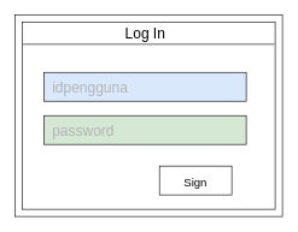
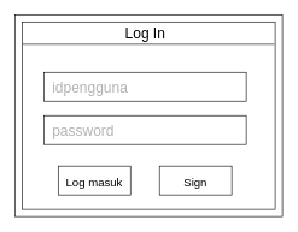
- <mxCell id="6" value="&lt;font color=&quot;#b3b3b3&quot;&gt;idpengguna&lt;/font&gt;" style="rounded=0;whiteSpace=wrap;html=1;fontSize=20;align=left;spacingLeft=10;fillColor=#dae8fc;" vertex="1" parent="1"><mxGeometry x="60" y="100" width="280" height="40" as="geometry" /></mxCell>
+ <mxCell id="6" value="&lt;font color=&quot;#b3b3b3&quot;&gt;idpengguna&lt;/font&gt;" style="rounded=0;whiteSpace=wrap;html=1;fontSize=20;align=left;spacingLeft=10;" vertex="1" parent="1"><mxGeometry x="60" y="100" width="280" height="40" as="geometry" /></mxCell>
- <mxCell id="7" value="&lt;font color=&quot;#b3b3b3&quot;&gt;password&lt;/font&gt;" style="rounded=0;whiteSpace=wrap;html=1;fontSize=20;align=left;spacingLeft=10;fillColor=#d5e8d4;" vertex="1" parent="1"><mxGeometry x="60" y="160" width="280" height="40" as="geometry" /></mxCell>
+ <mxCell id="7" value="&lt;font color=&quot;#b3b3b3&quot;&gt;password&lt;/font&gt;" style="rounded=0;whiteSpace=wrap;html=1;fontSize=20;align=left;spacingLeft=10;" vertex="1" parent="1"><mxGeometry x="60" y="160" width="280" height="40" as="geometry" /></mxCell>
+ <mxCell id="8" value="&lt;font style=&quot;font-size: 16px&quot; color=&quot;#000000&quot;&gt;Log masuk&lt;/font&gt;" style="rounded=0;whiteSpace=wrap;html=1;fontSize=20;fontColor=#B3B3B3;" vertex="1" parent="1"><mxGeometry x="80" y="230" width="100" height="40" as="geometry" /></mxCell>
